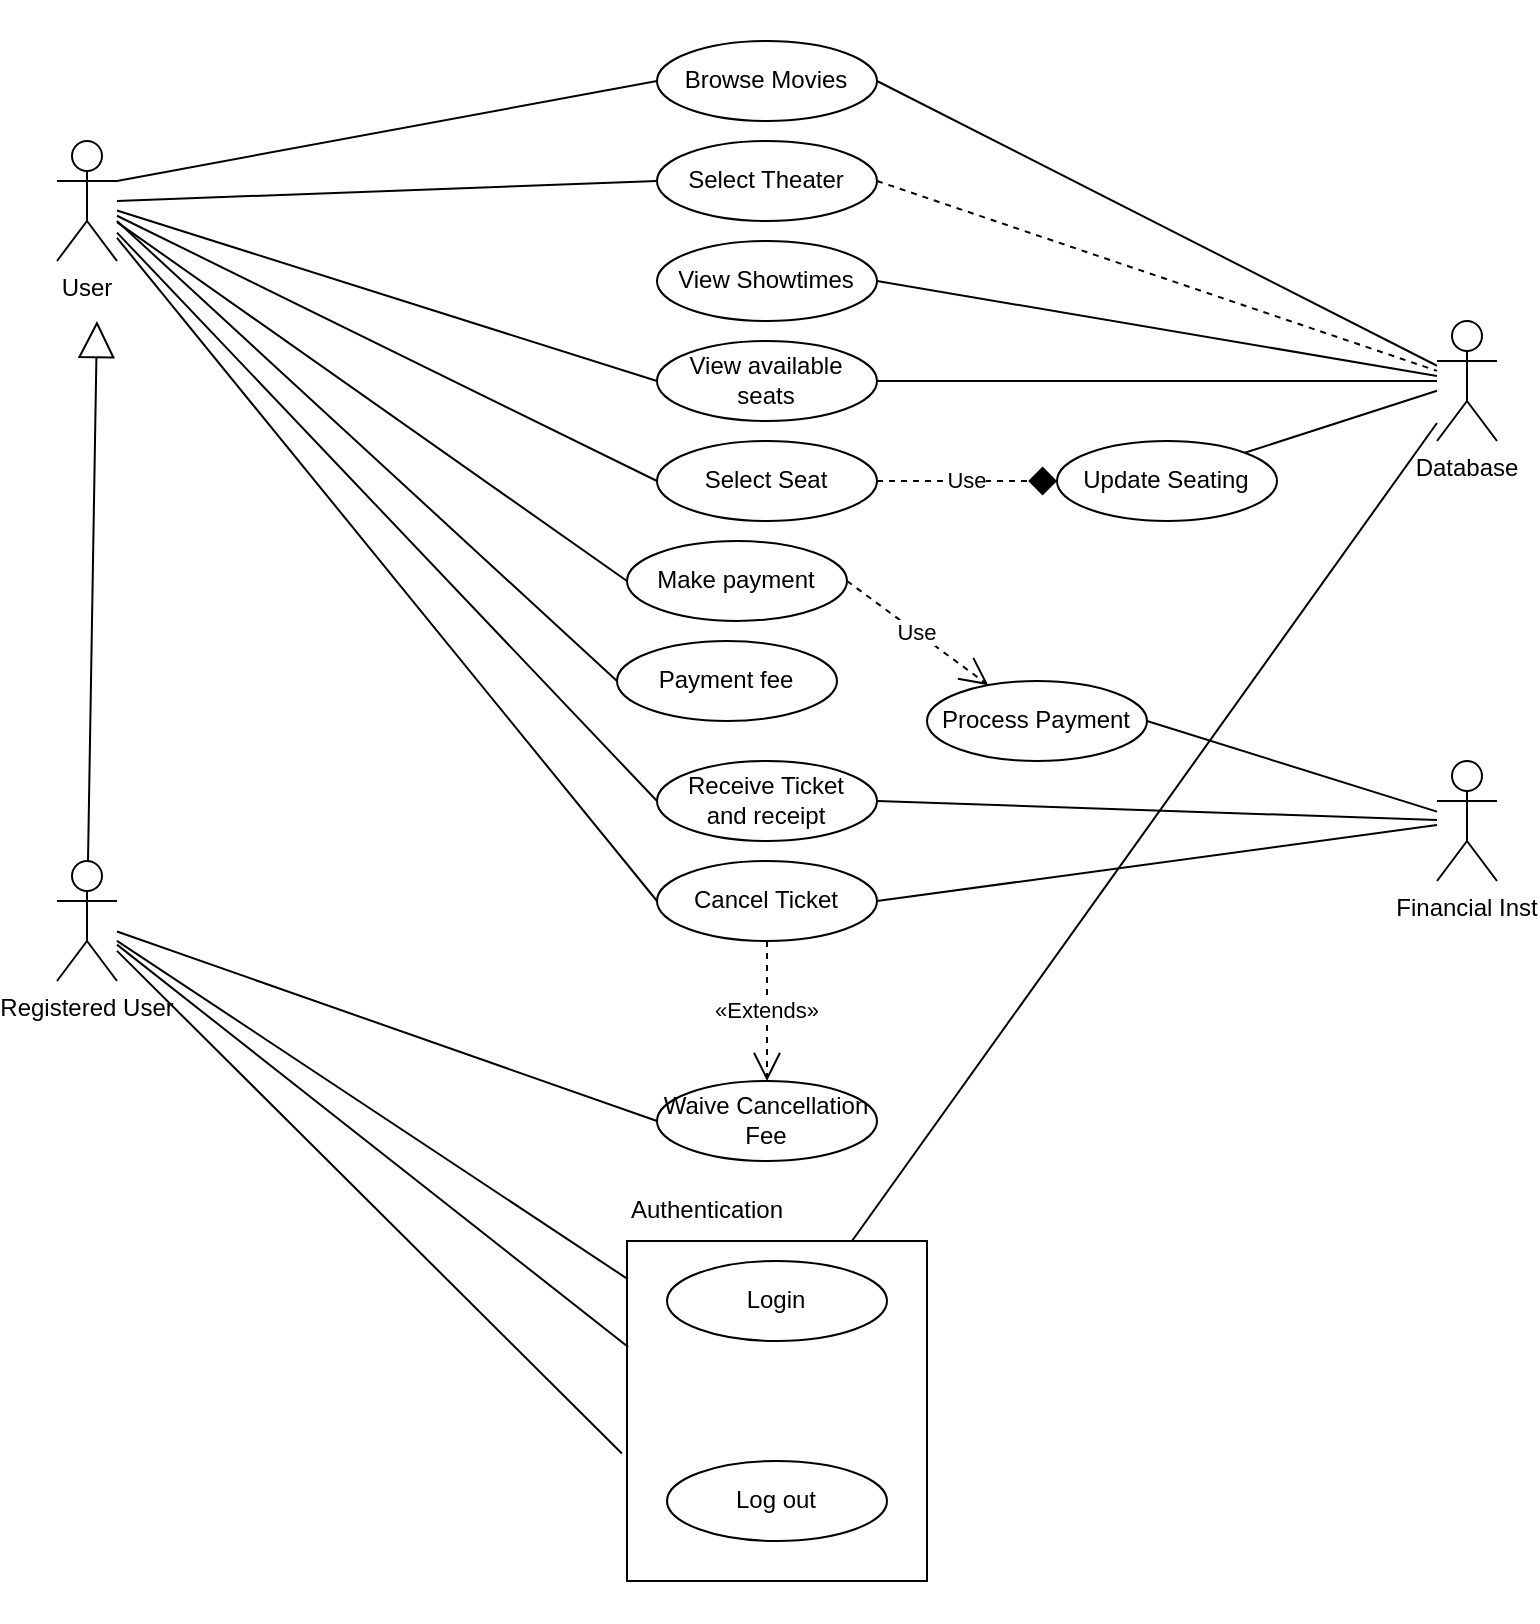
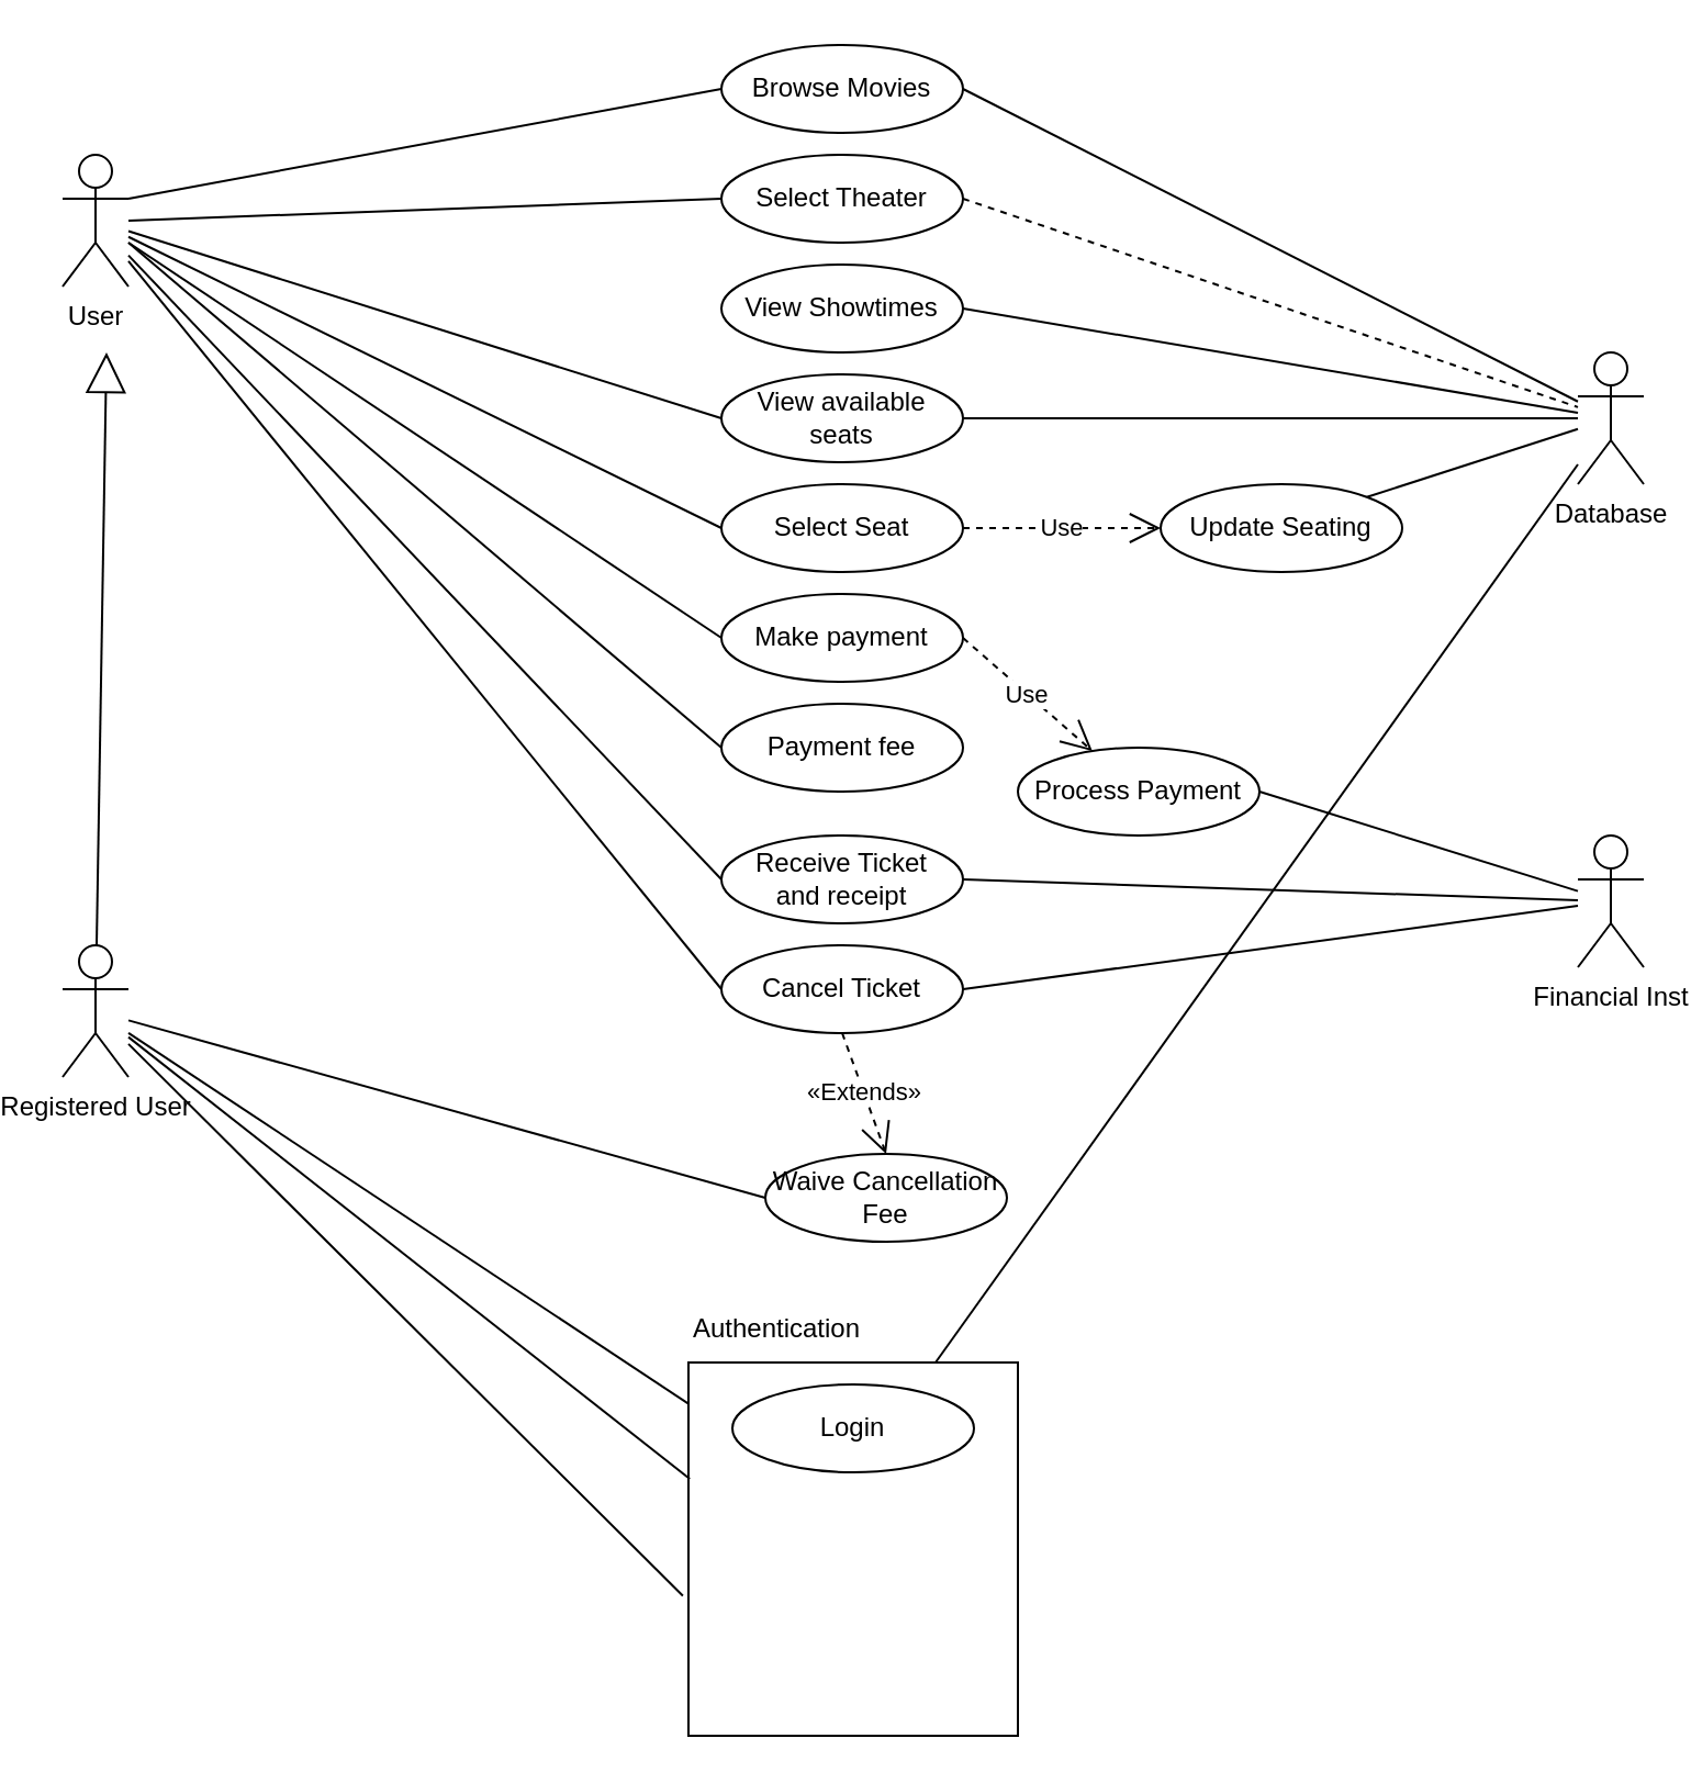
- <mxCell id="43" value="Use" style="endArrow=diamond;endSize=12;dashed=1;html=1;rounded=0;exitX=1;exitY=0.5;exitDx=0;exitDy=0;entryX=0;entryY=0.5;entryDx=0;entryDy=0;" edge="1" parent="1" source="9" target="37"><mxGeometry width="160" relative="1" as="geometry"><mxPoint x="300" y="330" as="sourcePoint" /><mxPoint x="460" y="330" as="targetPoint" /></mxGeometry></mxCell>
+ <mxCell id="43" value="Use" style="endArrow=open;endSize=12;dashed=1;html=1;rounded=0;exitX=1;exitY=0.5;exitDx=0;exitDy=0;entryX=0;entryY=0.5;entryDx=0;entryDy=0;" edge="1" parent="1" source="9" target="37"><mxGeometry width="160" relative="1" as="geometry"><mxPoint x="300" y="330" as="sourcePoint" /><mxPoint x="460" y="330" as="targetPoint" /></mxGeometry></mxCell>
- <mxCell id="11" value="Make payment" style="ellipse;whiteSpace=wrap;html=1;" vertex="1" parent="1"><mxGeometry x="305" y="270" width="110" height="40" as="geometry" /></mxCell>
+ <mxCell id="11" value="Make payment" style="ellipse;whiteSpace=wrap;html=1;" vertex="1" parent="1"><mxGeometry x="320" y="270" width="110" height="40" as="geometry" /></mxCell>
- <mxCell id="39" value="Payment fee" style="ellipse;whiteSpace=wrap;html=1;" vertex="1" parent="1"><mxGeometry x="300" y="320" width="110" height="40" as="geometry" /></mxCell>
+ <mxCell id="39" value="Payment fee" style="ellipse;whiteSpace=wrap;html=1;" vertex="1" parent="1"><mxGeometry x="320" y="320" width="110" height="40" as="geometry" /></mxCell>
- <mxCell id="44" value="Waive Cancellation Fee" style="ellipse;whiteSpace=wrap;html=1;" vertex="1" parent="1"><mxGeometry x="320" y="540" width="110" height="40" as="geometry" /></mxCell>
+ <mxCell id="44" value="Waive Cancellation Fee" style="ellipse;whiteSpace=wrap;html=1;" vertex="1" parent="1"><mxGeometry x="340" y="525" width="110" height="40" as="geometry" /></mxCell>
- <mxCell id="23" value="Log out" style="ellipse;whiteSpace=wrap;html=1;" vertex="1" parent="1"><mxGeometry x="325" y="730" width="110" height="40" as="geometry" /></mxCell>
